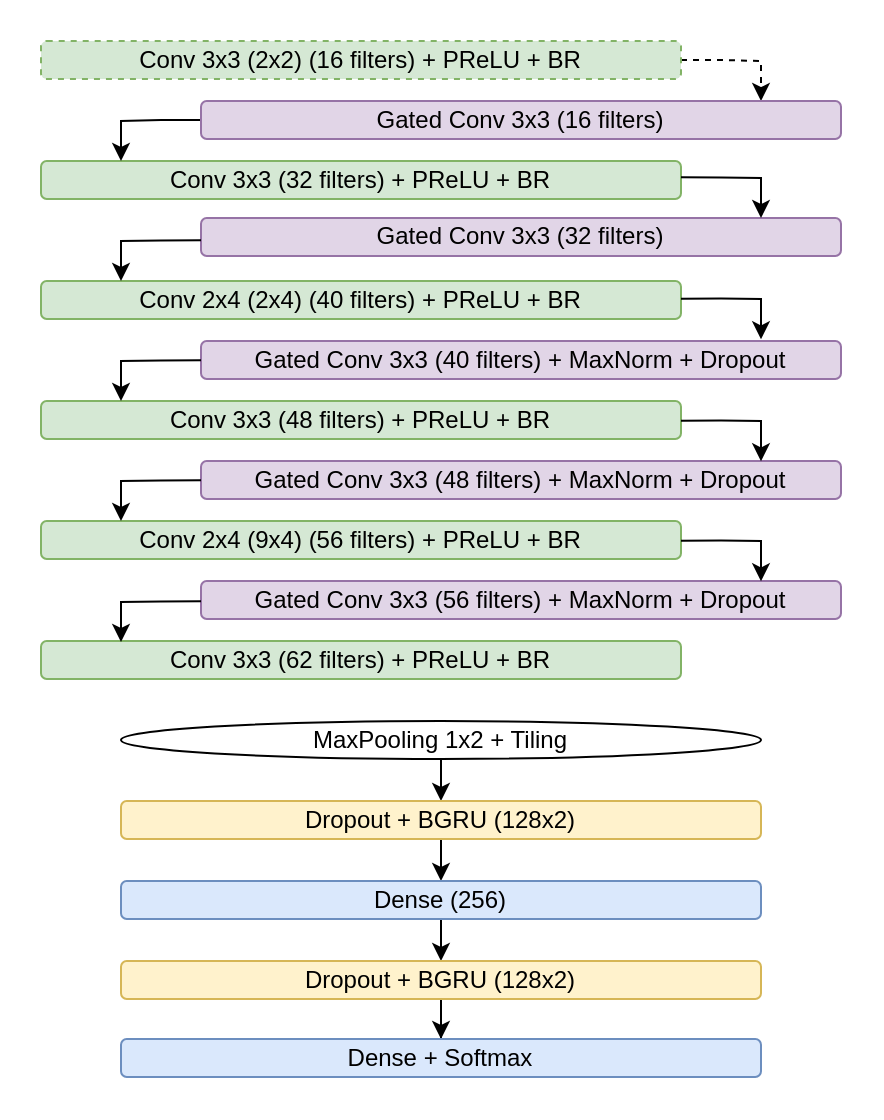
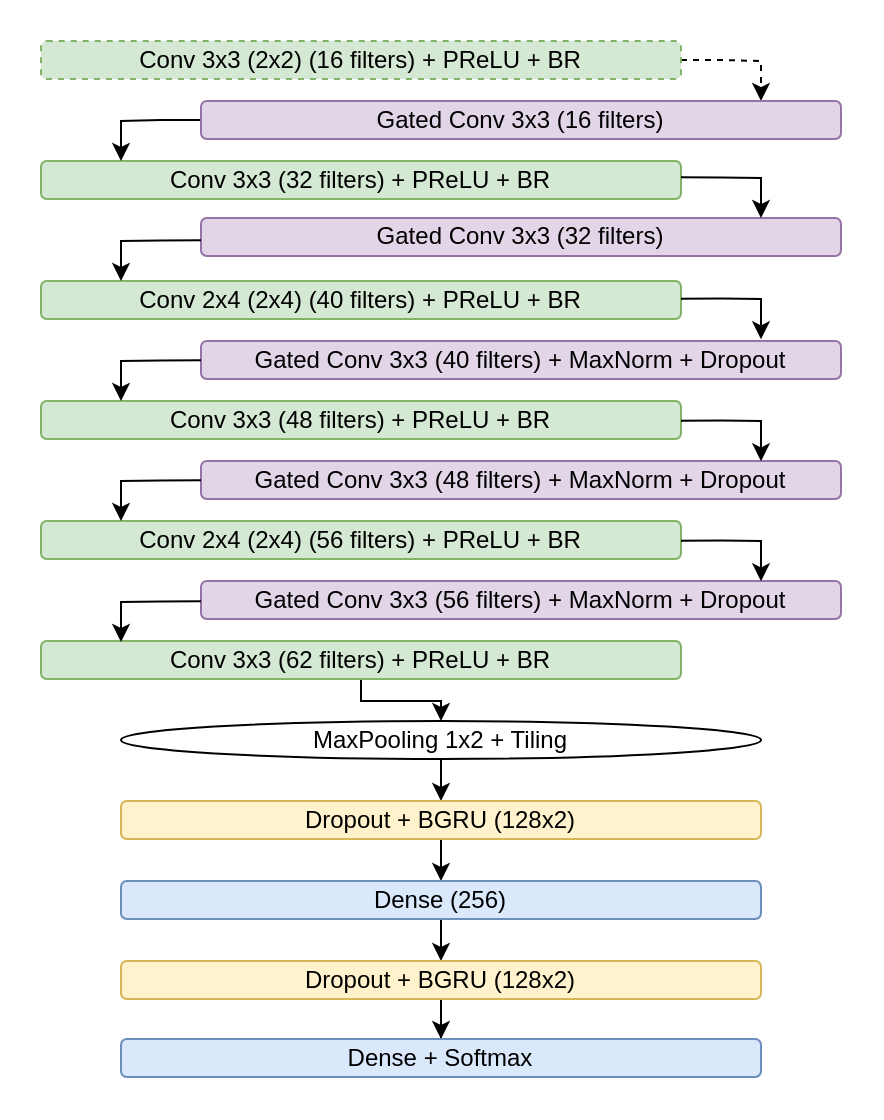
- <mxCell id="5" value="Conv 2x4 (9x4) (56 filters)&amp;nbsp;+ PReLU + BR" style="rounded=1;whiteSpace=wrap;html=1;fillColor=#d5e8d4;strokeColor=#82b366;" parent="1" vertex="1"><mxGeometry x="20" y="260" width="320" height="19" as="geometry" /></mxCell>
+ <mxCell id="5" value="Conv 2x4 (2x4) (56 filters)&amp;nbsp;+ PReLU + BR" style="rounded=1;whiteSpace=wrap;html=1;fillColor=#d5e8d4;strokeColor=#82b366;" parent="1" vertex="1"><mxGeometry x="20" y="260" width="320" height="19" as="geometry" /></mxCell>
+ <mxCell id="6" style="edgeStyle=orthogonalEdgeStyle;rounded=0;orthogonalLoop=1;jettySize=auto;html=1;entryX=0.5;entryY=0;entryDx=0;entryDy=0;" parent="1" source="7" target="9" edge="1"><mxGeometry relative="1" as="geometry"><Array as="points"><mxPoint x="180" y="350" /><mxPoint x="220" y="350" /></Array></mxGeometry></mxCell>
